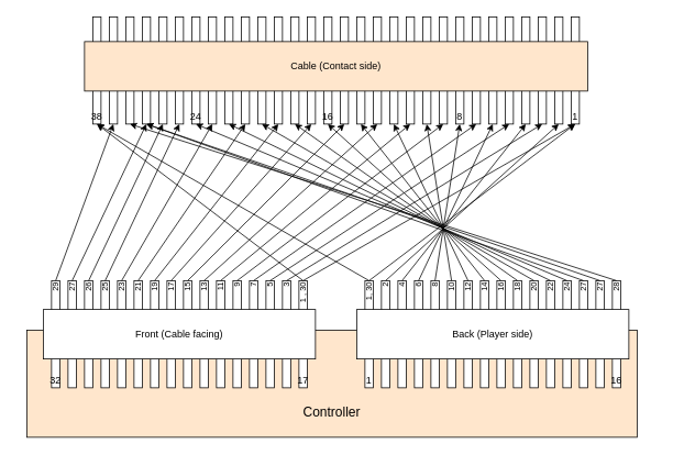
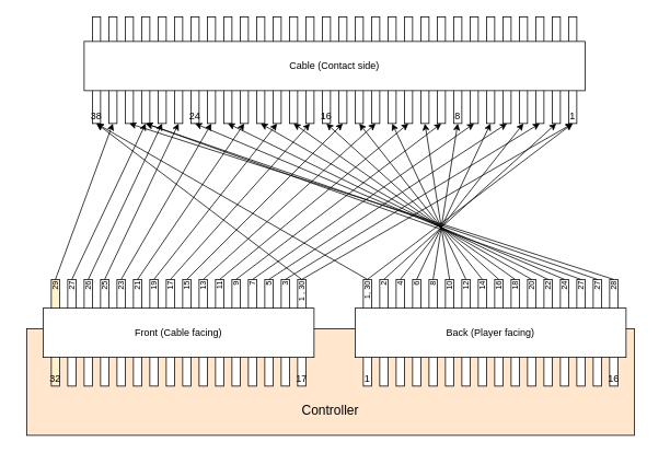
- <mxCell id="67" value="Cable (Contact side)" style="rounded=0;whiteSpace=wrap;html=1;fillColor=#ffe6cc;" vertex="1" parent="1"><mxGeometry x="102" y="50" width="610" height="60" as="geometry" /></mxCell>
+ <mxCell id="67" value="Cable (Contact side)" style="rounded=0;whiteSpace=wrap;html=1;" vertex="1" parent="1"><mxGeometry x="102" y="50" width="610" height="60" as="geometry" /></mxCell>
- <mxCell id="66" value="Back (Player side)" style="rounded=0;whiteSpace=wrap;html=1;align=center;" vertex="1" parent="1"><mxGeometry x="432.01" y="375" width="330" height="60" as="geometry" /></mxCell>
+ <mxCell id="66" value="Back (Player facing)" style="rounded=0;whiteSpace=wrap;html=1;align=center;" vertex="1" parent="1"><mxGeometry x="432.01" y="375" width="330" height="60" as="geometry" /></mxCell>
- <mxCell id="33" value="32" style="rounded=0;whiteSpace=wrap;html=1;verticalAlign=bottom;" vertex="1" parent="1"><mxGeometry x="62" y="340" width="10" height="130" as="geometry" /></mxCell>
+ <mxCell id="33" value="32" style="rounded=0;whiteSpace=wrap;html=1;verticalAlign=bottom;fillColor=#fff2cc;" vertex="1" parent="1"><mxGeometry x="62" y="340" width="10" height="130" as="geometry" /></mxCell>
